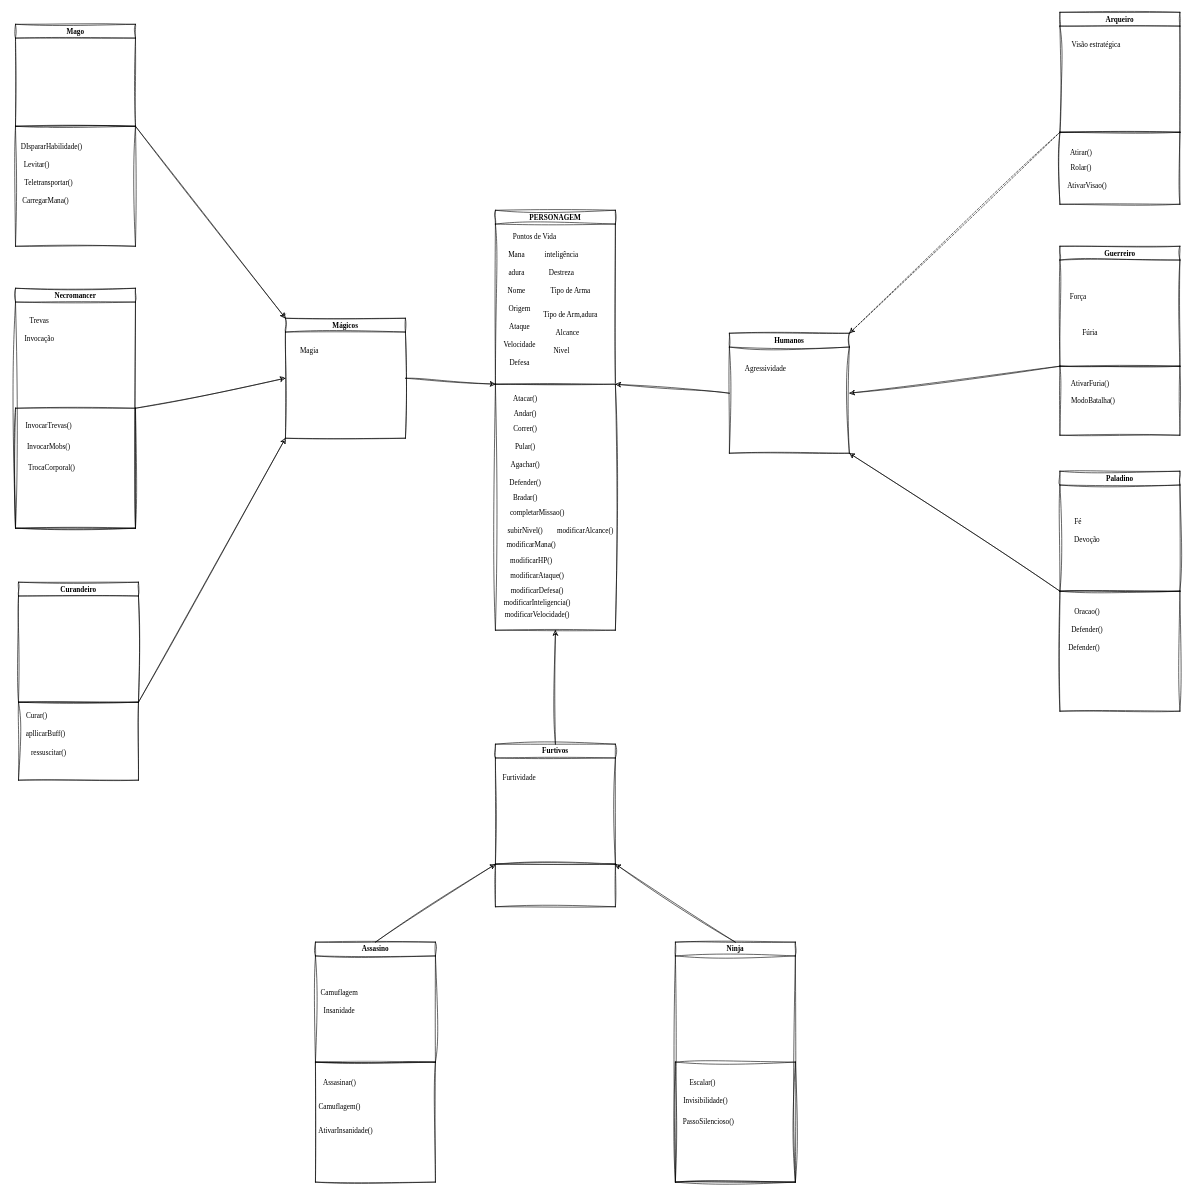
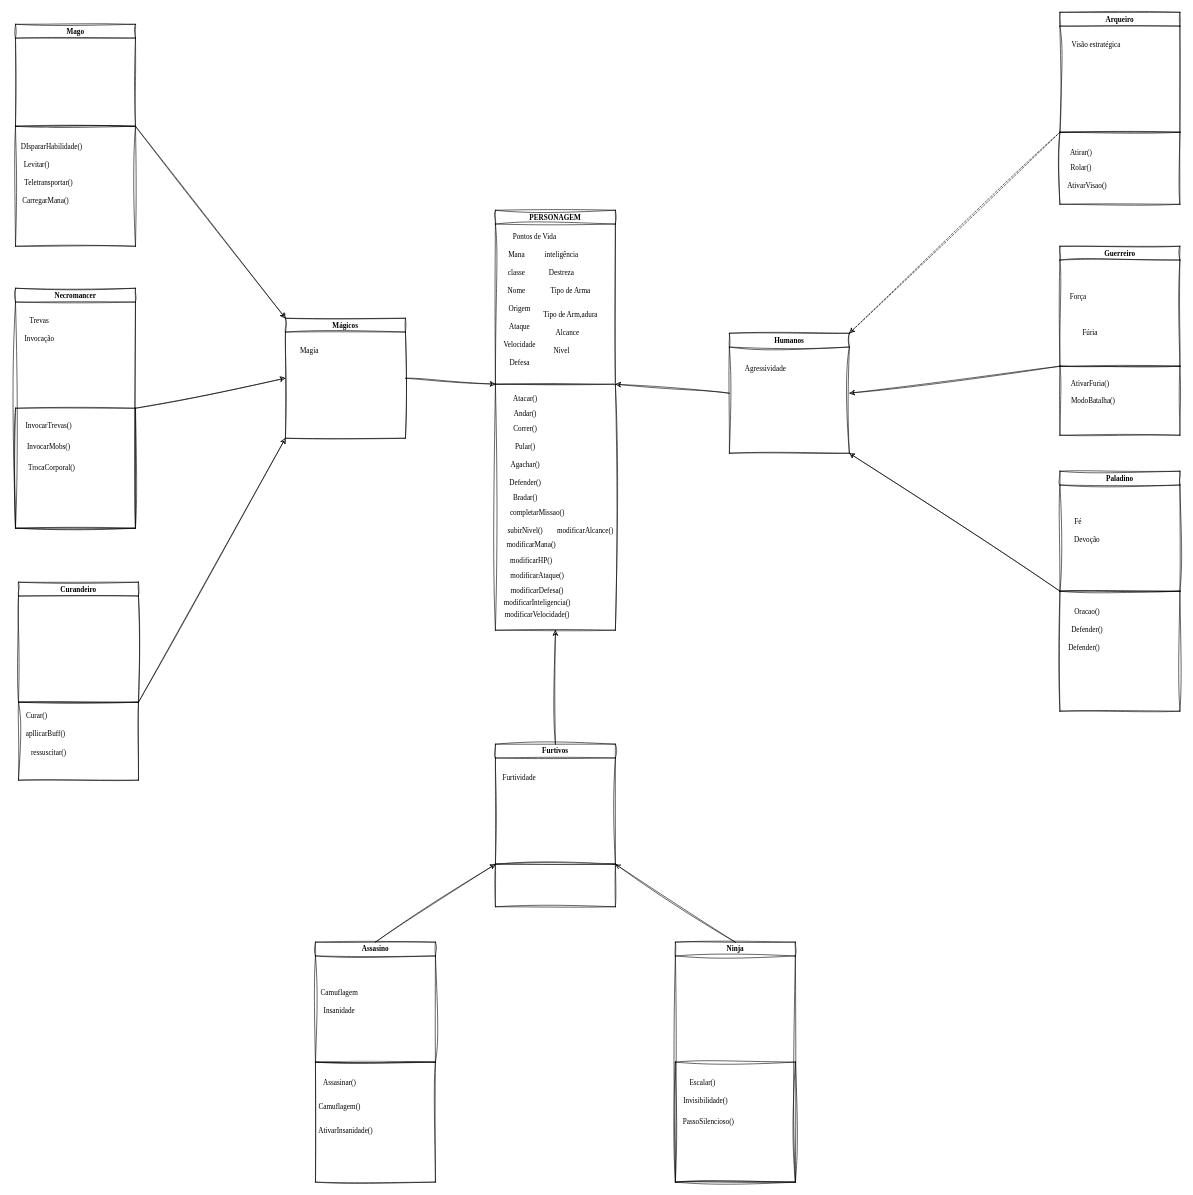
- <mxCell id="5" value="adura" style="text;html=1;align=center;verticalAlign=middle;resizable=0;points=[];autosize=1;strokeColor=none;fillColor=none;fontFamily=Architects Daughter;fontSource=https%3A%2F%2Ffonts.googleapis.com%2Fcss%3Ffamily%3DArchitects%2BDaughter;" parent="2" vertex="1"><mxGeometry x="5" y="90" width="60" height="30" as="geometry" /></mxCell>
+ <mxCell id="5" value="classe" style="text;html=1;align=center;verticalAlign=middle;resizable=0;points=[];autosize=1;strokeColor=none;fillColor=none;fontFamily=Architects Daughter;fontSource=https%3A%2F%2Ffonts.googleapis.com%2Fcss%3Ffamily%3DArchitects%2BDaughter;" parent="2" vertex="1"><mxGeometry x="5" y="90" width="60" height="30" as="geometry" /></mxCell>
- <mxCell id="100" value="" style="endArrow=classic;html=1;rounded=0;sketch=1;hachureGap=4;jiggle=2;curveFitting=1;fontFamily=Architects Daughter;fontSource=https%3A%2F%2Ffonts.googleapis.com%2Fcss%3Ffamily%3DArchitects%2BDaughter;exitX=0.5;exitY=0;exitDx=0;exitDy=0;entryX=1;entryY=1;entryDx=0;entryDy=0;" edge="1" parent="1" source="36" target="86"><mxGeometry width="50" height="50" relative="1" as="geometry"><mxPoint x="1165" y="1500.5" as="sourcePoint" /><mxPoint x="1215" y="1450.5" as="targetPoint" /></mxGeometry></mxCell>
+ <mxCell id="100" value="" style="endArrow=open;html=1;rounded=0;sketch=1;hachureGap=4;jiggle=2;curveFitting=1;fontFamily=Architects Daughter;fontSource=https%3A%2F%2Ffonts.googleapis.com%2Fcss%3Ffamily%3DArchitects%2BDaughter;exitX=0.5;exitY=0;exitDx=0;exitDy=0;entryX=1;entryY=1;entryDx=0;entryDy=0;" edge="1" parent="1" source="36" target="86"><mxGeometry width="50" height="50" relative="1" as="geometry"><mxPoint x="1165" y="1500.5" as="sourcePoint" /><mxPoint x="1215" y="1450.5" as="targetPoint" /></mxGeometry></mxCell>
